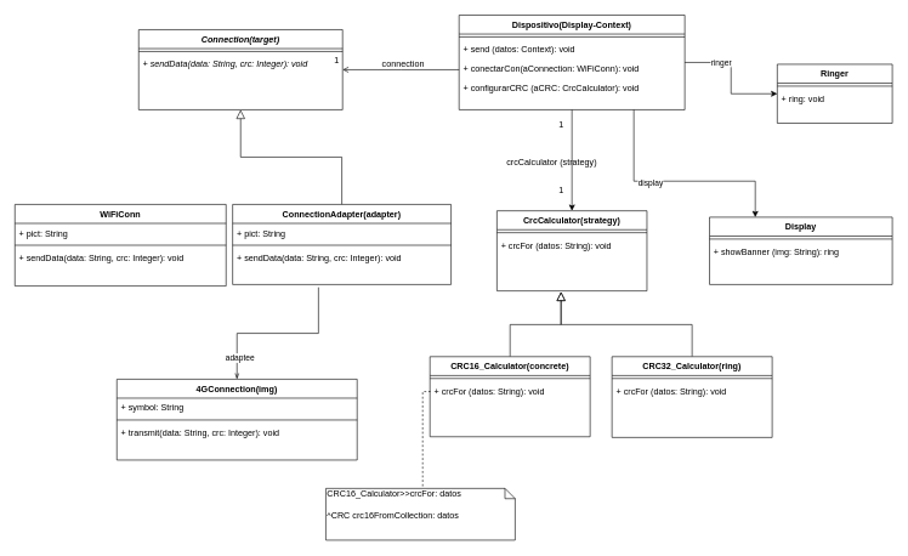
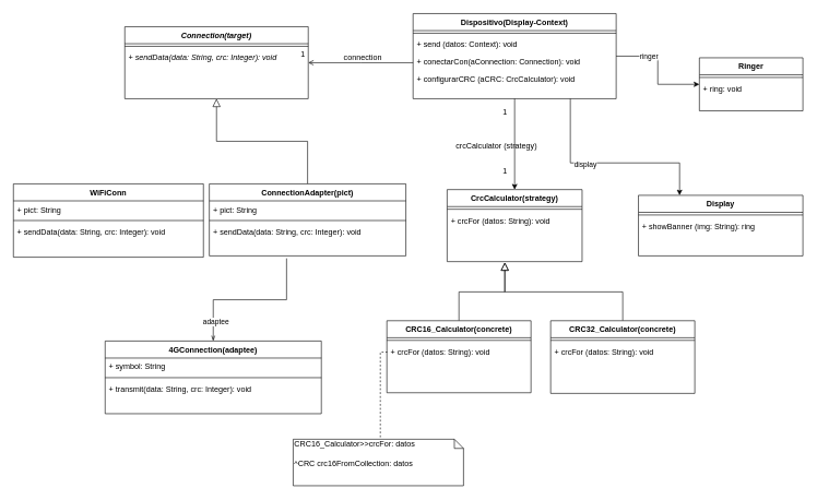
- <mxCell id="38" value="+ conectarCon(aConnection: WiFiConn): void" style="text;strokeColor=none;fillColor=none;align=left;verticalAlign=top;spacingLeft=4;spacingRight=4;overflow=hidden;rotatable=0;points=[[0,0.5],[1,0.5]];portConstraint=eastwest;" parent="35" vertex="1"><mxGeometry y="60" width="310" height="26" as="geometry" /></mxCell>
+ <mxCell id="38" value="+ conectarCon(aConnection: Connection): void" style="text;strokeColor=none;fillColor=none;align=left;verticalAlign=top;spacingLeft=4;spacingRight=4;overflow=hidden;rotatable=0;points=[[0,0.5],[1,0.5]];portConstraint=eastwest;" parent="35" vertex="1"><mxGeometry y="60" width="310" height="26" as="geometry" /></mxCell>
- <mxCell id="21" value="ConnectionAdapter(adapter)" style="swimlane;fontStyle=1;align=center;verticalAlign=top;childLayout=stackLayout;horizontal=1;startSize=26;horizontalStack=0;resizeParent=1;resizeLast=0;collapsible=1;marginBottom=0;rounded=0;shadow=0;strokeWidth=1;" parent="1" vertex="1"><mxGeometry x="319" y="280" width="300" height="110" as="geometry"><mxRectangle x="340" y="380" width="170" height="26" as="alternateBounds" /></mxGeometry></mxCell>
+ <mxCell id="21" value="ConnectionAdapter(pict)" style="swimlane;fontStyle=1;align=center;verticalAlign=top;childLayout=stackLayout;horizontal=1;startSize=26;horizontalStack=0;resizeParent=1;resizeLast=0;collapsible=1;marginBottom=0;rounded=0;shadow=0;strokeWidth=1;" parent="1" vertex="1"><mxGeometry x="319" y="280" width="300" height="110" as="geometry"><mxRectangle x="340" y="380" width="170" height="26" as="alternateBounds" /></mxGeometry></mxCell>
- <mxCell id="40" value="CRC32_Calculator(ring)" style="swimlane;fontStyle=1;align=center;verticalAlign=top;childLayout=stackLayout;horizontal=1;startSize=26;horizontalStack=0;resizeParent=1;resizeLast=0;collapsible=1;marginBottom=0;rounded=0;shadow=0;strokeWidth=1;" parent="1" vertex="1"><mxGeometry x="840" y="489" width="220" height="111" as="geometry"><mxRectangle x="550" y="140" width="160" height="26" as="alternateBounds" /></mxGeometry></mxCell>
+ <mxCell id="40" value="CRC32_Calculator(concrete)" style="swimlane;fontStyle=1;align=center;verticalAlign=top;childLayout=stackLayout;horizontal=1;startSize=26;horizontalStack=0;resizeParent=1;resizeLast=0;collapsible=1;marginBottom=0;rounded=0;shadow=0;strokeWidth=1;" parent="1" vertex="1"><mxGeometry x="840" y="489" width="220" height="111" as="geometry"><mxRectangle x="550" y="140" width="160" height="26" as="alternateBounds" /></mxGeometry></mxCell>
- <mxCell id="45" value="4GConnection(img)" style="swimlane;fontStyle=1;align=center;verticalAlign=top;childLayout=stackLayout;horizontal=1;startSize=26;horizontalStack=0;resizeParent=1;resizeLast=0;collapsible=1;marginBottom=0;rounded=0;shadow=0;strokeWidth=1;" parent="1" vertex="1"><mxGeometry x="160" y="520" width="330" height="111" as="geometry"><mxRectangle x="340" y="380" width="170" height="26" as="alternateBounds" /></mxGeometry></mxCell>
+ <mxCell id="45" value="4GConnection(adaptee)" style="swimlane;fontStyle=1;align=center;verticalAlign=top;childLayout=stackLayout;horizontal=1;startSize=26;horizontalStack=0;resizeParent=1;resizeLast=0;collapsible=1;marginBottom=0;rounded=0;shadow=0;strokeWidth=1;" parent="1" vertex="1"><mxGeometry x="160" y="520" width="330" height="111" as="geometry"><mxRectangle x="340" y="380" width="170" height="26" as="alternateBounds" /></mxGeometry></mxCell>
